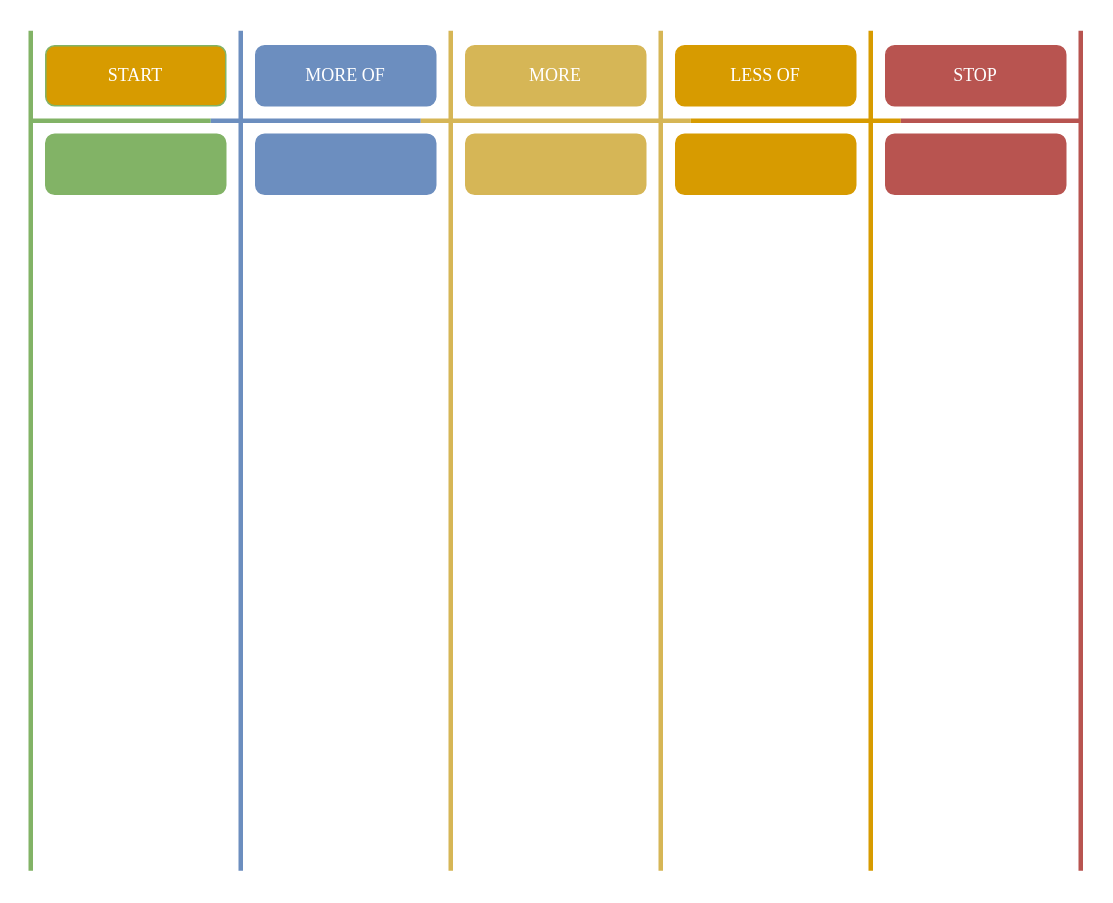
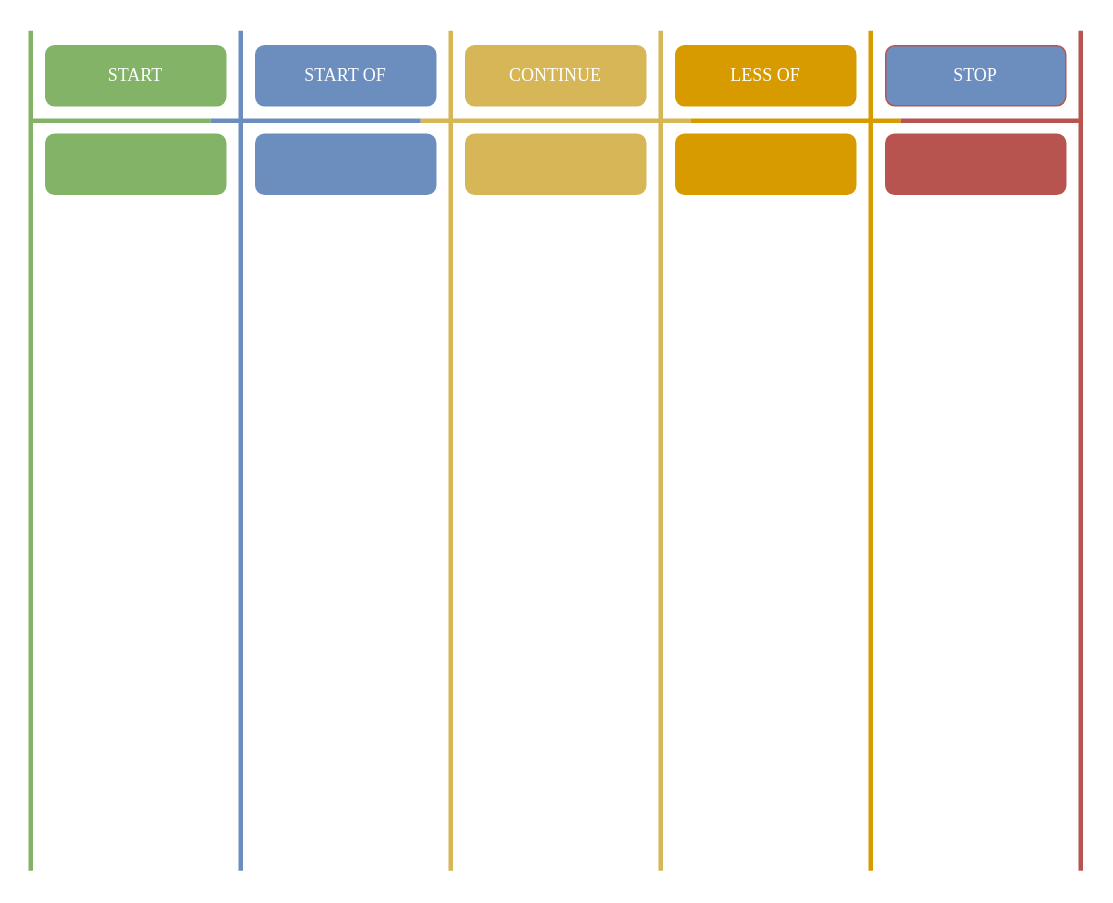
- <mxCell id="2" value="&lt;font&gt;START&lt;/font&gt;" style="rounded=1;whiteSpace=wrap;html=1;fillColor=#d79b00;strokeColor=#82b366;fontFamily=Lucida Console;fontColor=#FFFFFF;" parent="1" vertex="1"><mxGeometry x="30" y="30" width="120" height="40" as="geometry" /></mxCell>
+ <mxCell id="2" value="&lt;font&gt;START&lt;/font&gt;" style="rounded=1;whiteSpace=wrap;html=1;fillColor=#82B366;strokeColor=#82b366;fontFamily=Lucida Console;fontColor=#FFFFFF;" parent="1" vertex="1"><mxGeometry x="30" y="30" width="120" height="40" as="geometry" /></mxCell>
- <mxCell id="3" value="&lt;font&gt;MORE OF&lt;/font&gt;" style="rounded=1;whiteSpace=wrap;html=1;fillColor=#6C8EBF;strokeColor=#6c8ebf;fontFamily=Lucida Console;fontColor=#FFFFFF;" parent="1" vertex="1"><mxGeometry x="170" y="30" width="120" height="40" as="geometry" /></mxCell>
+ <mxCell id="3" value="&lt;font&gt;START OF&lt;/font&gt;" style="rounded=1;whiteSpace=wrap;html=1;fillColor=#6C8EBF;strokeColor=#6c8ebf;fontFamily=Lucida Console;fontColor=#FFFFFF;" parent="1" vertex="1"><mxGeometry x="170" y="30" width="120" height="40" as="geometry" /></mxCell>
- <mxCell id="4" value="&lt;font&gt;MORE&lt;/font&gt;" style="rounded=1;whiteSpace=wrap;html=1;fillColor=#D6B656;strokeColor=#D6B656;fontFamily=Lucida Console;fontColor=#FFFFFF;" parent="1" vertex="1"><mxGeometry x="310" y="30" width="120" height="40" as="geometry" /></mxCell>
+ <mxCell id="4" value="&lt;font&gt;CONTINUE&lt;/font&gt;" style="rounded=1;whiteSpace=wrap;html=1;fillColor=#D6B656;strokeColor=#D6B656;fontFamily=Lucida Console;fontColor=#FFFFFF;" parent="1" vertex="1"><mxGeometry x="310" y="30" width="120" height="40" as="geometry" /></mxCell>
- <mxCell id="6" value="&lt;font&gt;STOP&lt;/font&gt;" style="rounded=1;whiteSpace=wrap;html=1;fillColor=#B85450;strokeColor=#b85450;fontFamily=Lucida Console;fontColor=#FFFFFF;" parent="1" vertex="1"><mxGeometry x="590" y="30" width="120" height="40" as="geometry" /></mxCell>
+ <mxCell id="6" value="&lt;font&gt;STOP&lt;/font&gt;" style="rounded=1;whiteSpace=wrap;html=1;fillColor=#6c8ebf;strokeColor=#b85450;fontFamily=Lucida Console;fontColor=#FFFFFF;" parent="1" vertex="1"><mxGeometry x="590" y="30" width="120" height="40" as="geometry" /></mxCell>
